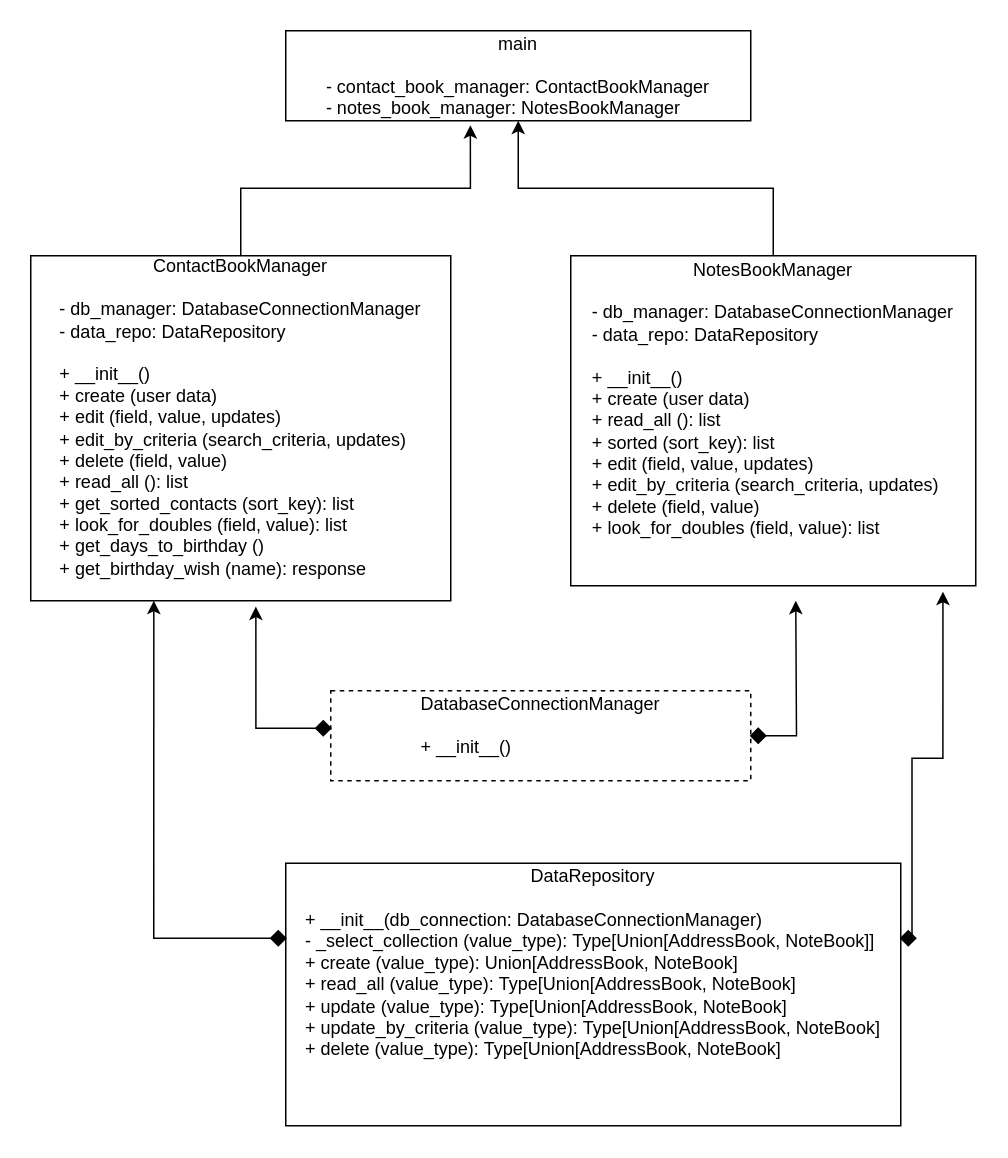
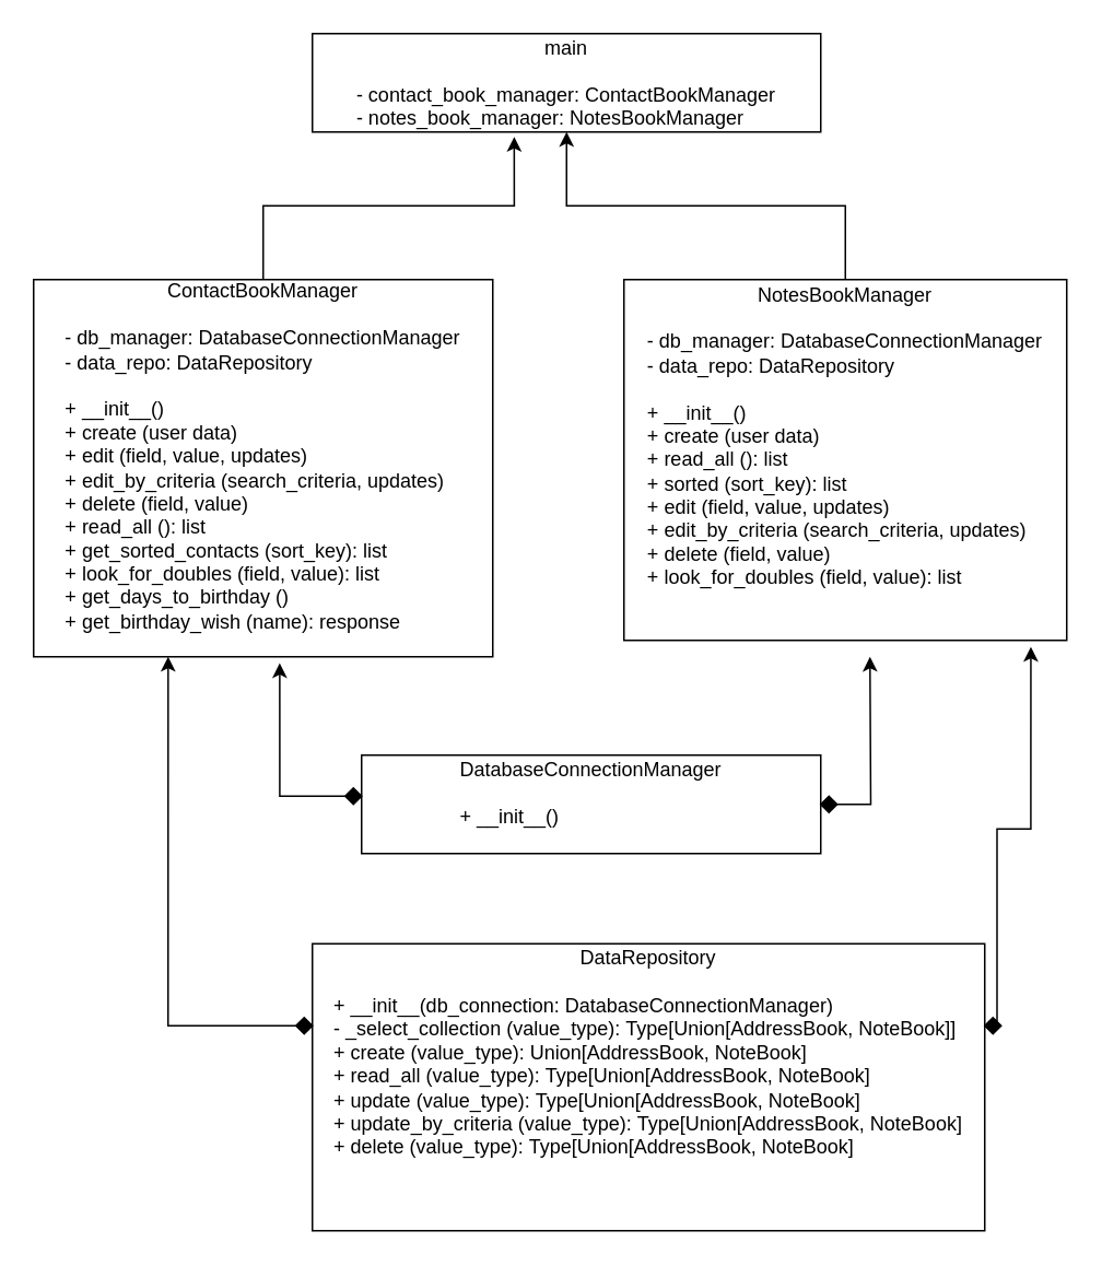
- <mxCell id="8" value="&lt;div style=&quot;&quot;&gt;&lt;div style=&quot;border-color: var(--border-color); text-align: left;&quot;&gt;DatabaseConnectionManager&lt;/div&gt;&lt;div style=&quot;text-align: justify;&quot;&gt;&lt;br&gt;&lt;/div&gt;&lt;/div&gt;&lt;div style=&quot;text-align: left;&quot;&gt;+ __init__()&lt;/div&gt;&lt;div style=&quot;&quot;&gt;&lt;br&gt;&lt;/div&gt;" style="rounded=0;whiteSpace=wrap;html=1;dashed=1;" parent="1" vertex="1"><mxGeometry x="220" y="460" width="280" height="60" as="geometry" /></mxCell>
+ <mxCell id="8" value="&lt;div style=&quot;&quot;&gt;&lt;div style=&quot;border-color: var(--border-color); text-align: left;&quot;&gt;DatabaseConnectionManager&lt;/div&gt;&lt;div style=&quot;text-align: justify;&quot;&gt;&lt;br&gt;&lt;/div&gt;&lt;/div&gt;&lt;div style=&quot;text-align: left;&quot;&gt;+ __init__()&lt;/div&gt;&lt;div style=&quot;&quot;&gt;&lt;br&gt;&lt;/div&gt;" style="rounded=0;whiteSpace=wrap;html=1;" parent="1" vertex="1"><mxGeometry x="220" y="460" width="280" height="60" as="geometry" /></mxCell>
